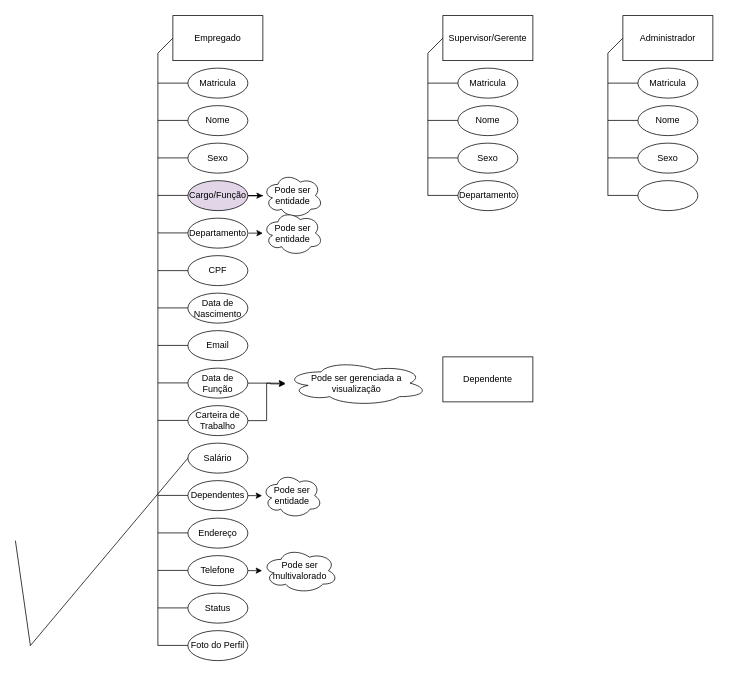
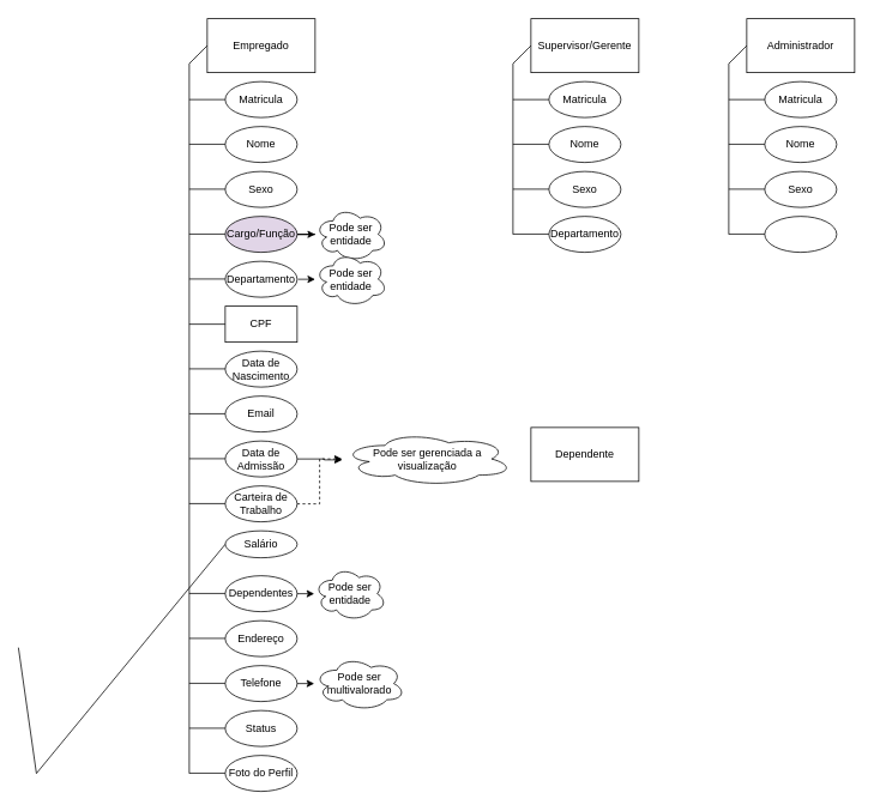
- <mxCell id="36" value="CPF" style="ellipse;whiteSpace=wrap;html=1;" vertex="1" parent="1"><mxGeometry x="250" y="340" width="80" height="40" as="geometry" /></mxCell>
+ <mxCell id="36" value="CPF" style="whiteSpace=wrap;html=1;rounded=0;" vertex="1" parent="1"><mxGeometry x="250" y="340" width="80" height="40" as="geometry" /></mxCell>
- <mxCell id="39" value="Data de Função" style="ellipse;whiteSpace=wrap;html=1;" vertex="1" parent="1"><mxGeometry x="250" y="490" width="80" height="40" as="geometry" /></mxCell>
+ <mxCell id="39" value="Data de Admissão" style="ellipse;whiteSpace=wrap;html=1;" vertex="1" parent="1"><mxGeometry x="250" y="490" width="80" height="40" as="geometry" /></mxCell>
- <mxCell id="44" value="" style="edgeStyle=orthogonalEdgeStyle;rounded=0;orthogonalLoop=1;jettySize=auto;html=1;" edge="1" parent="1" source="45" target="66"><mxGeometry relative="1" as="geometry" /></mxCell>
+ <mxCell id="44" value="" style="edgeStyle=orthogonalEdgeStyle;rounded=0;orthogonalLoop=1;jettySize=auto;html=1;dashed=1;" edge="1" parent="1" source="45" target="66"><mxGeometry relative="1" as="geometry" /></mxCell>
- <mxCell id="47" value="Salário" style="ellipse;whiteSpace=wrap;html=1;" vertex="1" parent="1"><mxGeometry x="250" y="590" width="80" height="40" as="geometry" /></mxCell>
+ <mxCell id="47" value="Salário" style="ellipse;whiteSpace=wrap;html=1;" vertex="1" parent="1"><mxGeometry x="250" y="590" width="80" height="30" as="geometry" /></mxCell>
